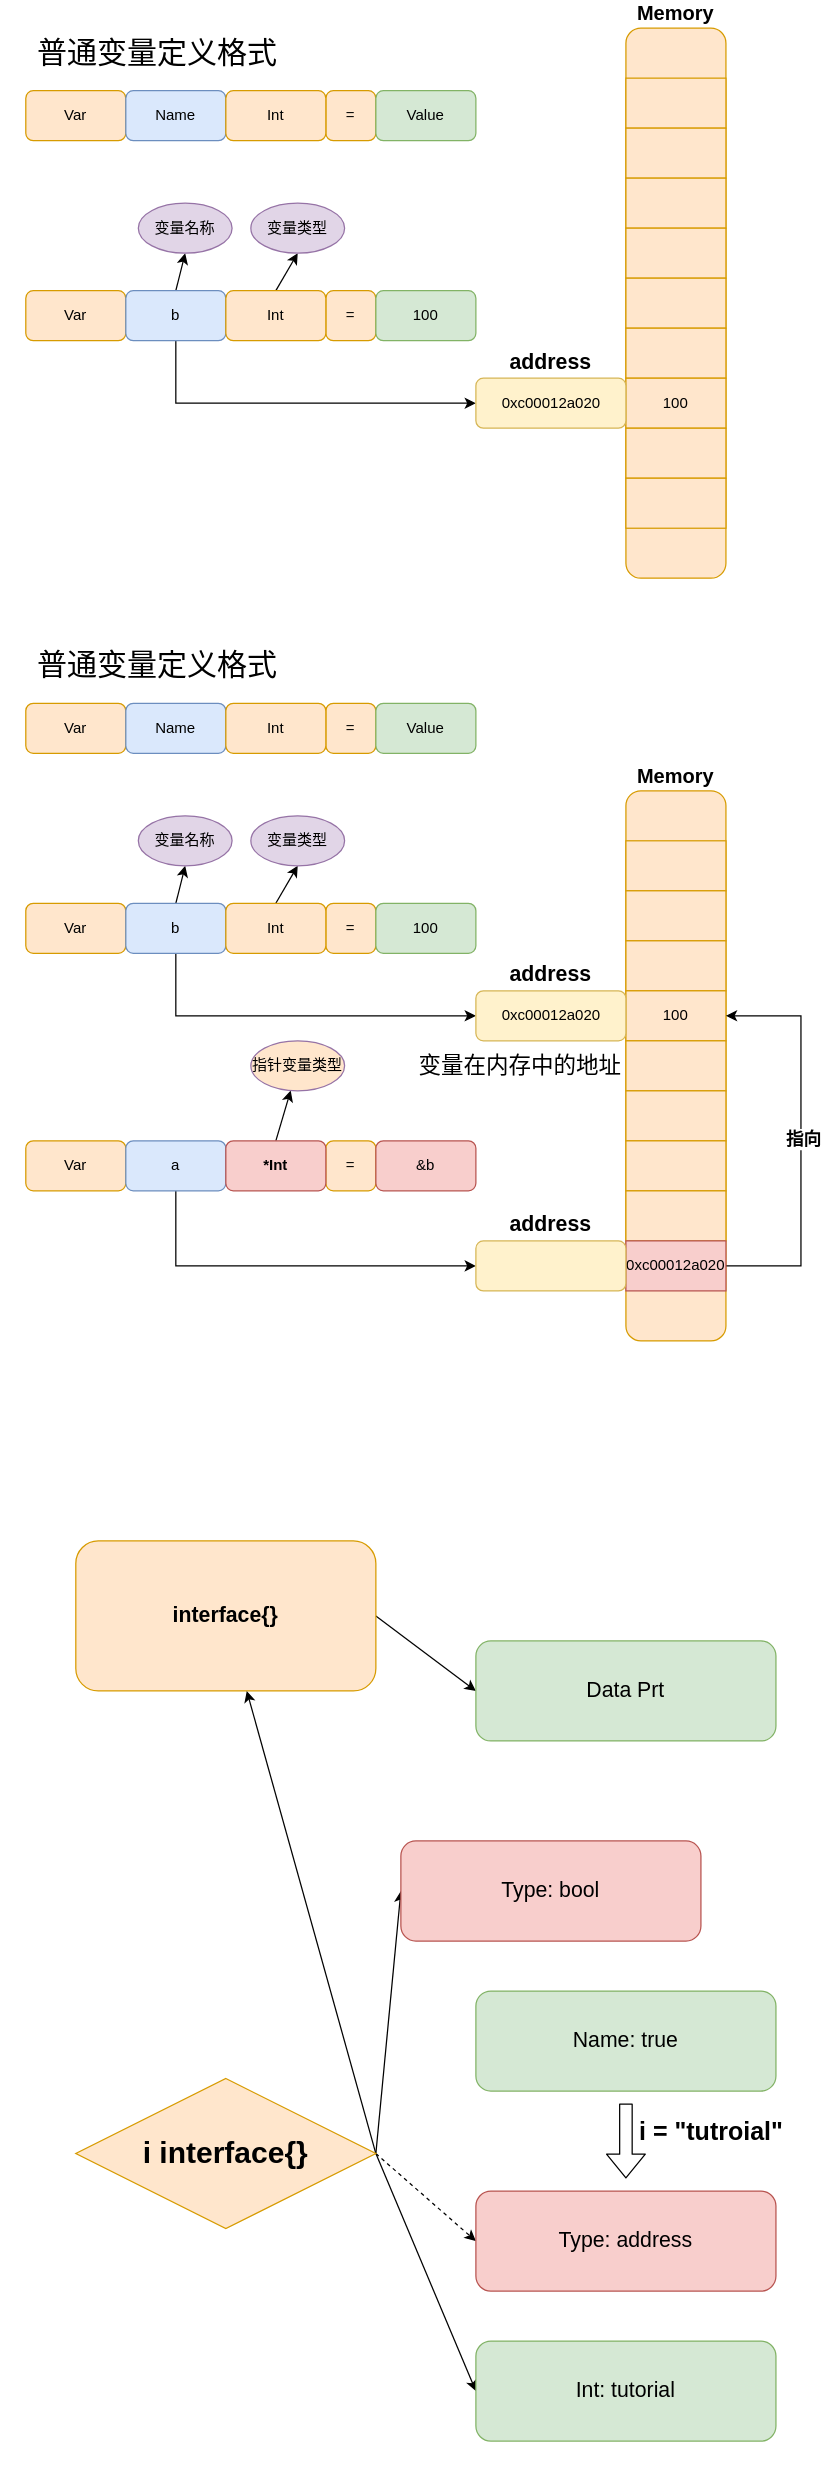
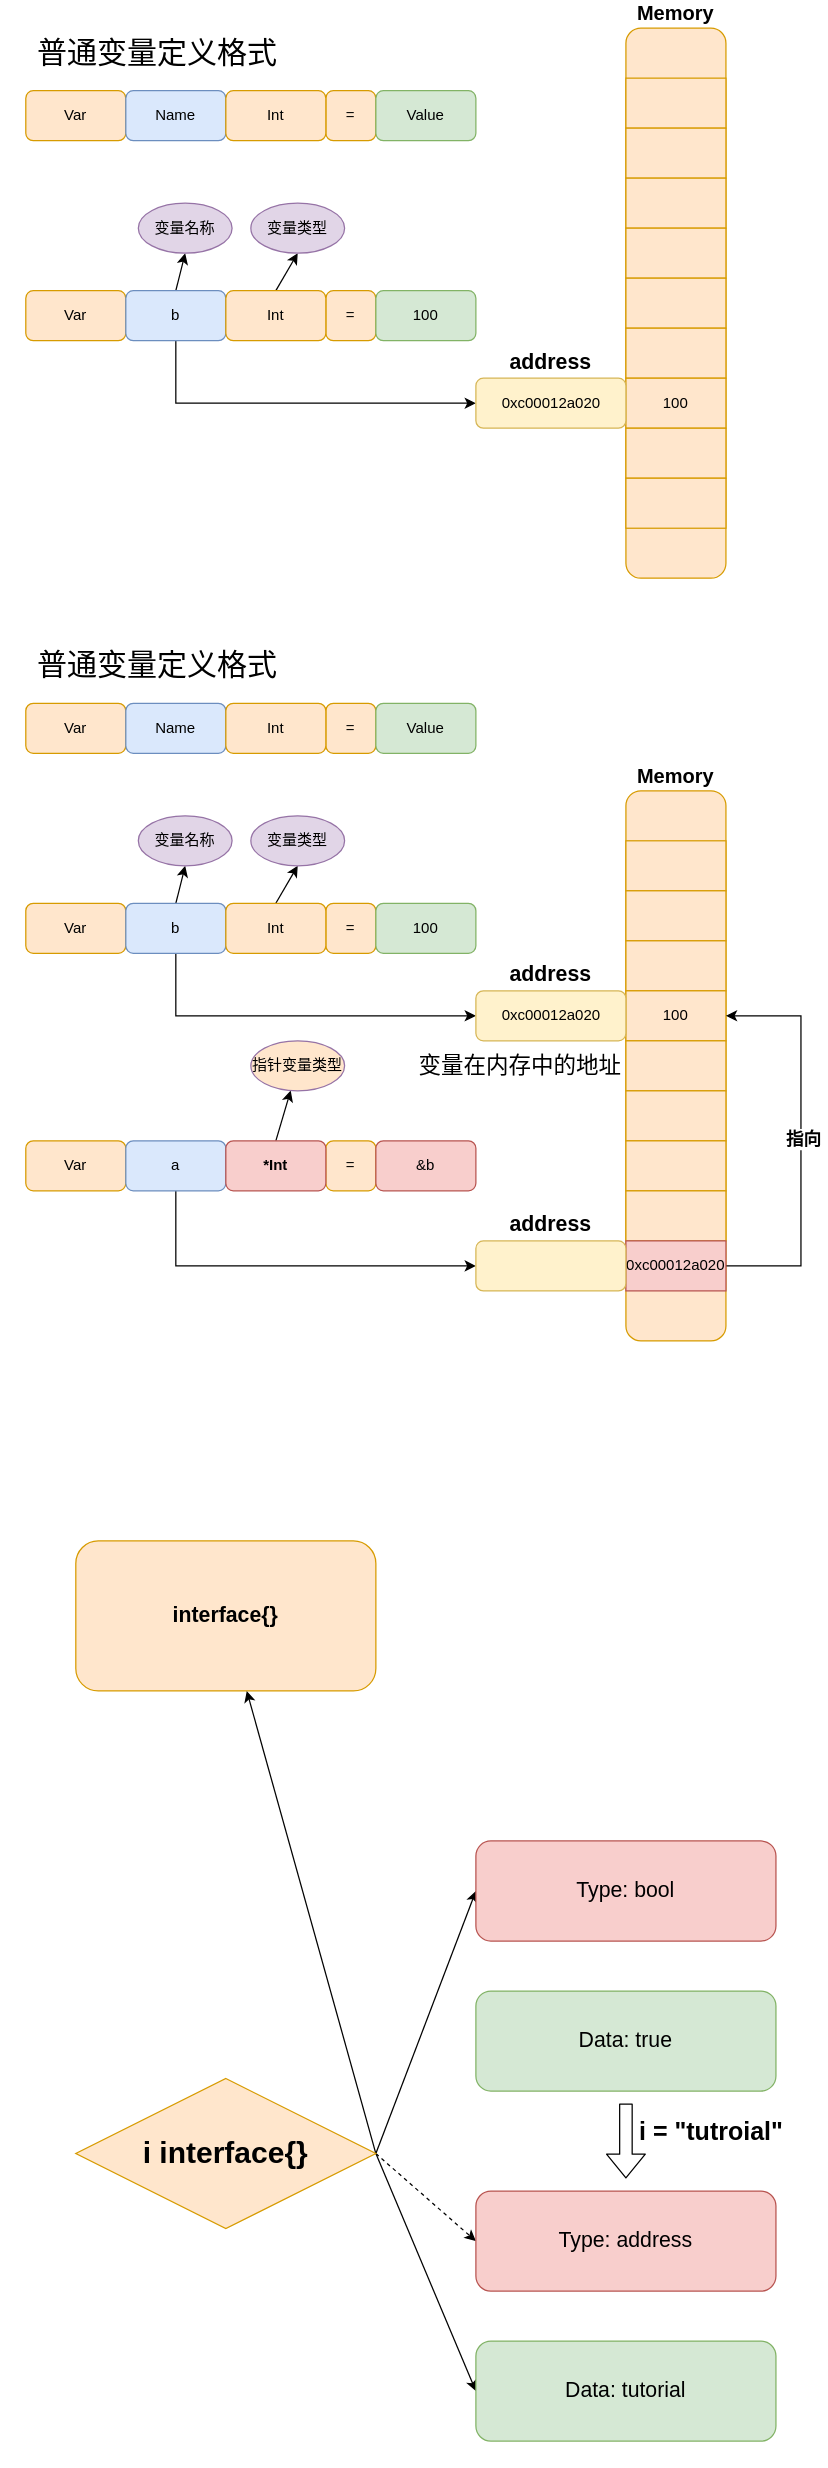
- <mxCell id="73" style="edgeStyle=none;rounded=0;orthogonalLoop=1;jettySize=auto;html=1;exitX=1;exitY=0.5;exitDx=0;exitDy=0;entryX=0;entryY=0.5;entryDx=0;entryDy=0;fontSize=17;" parent="1" source="74" target="75" edge="1"><mxGeometry relative="1" as="geometry" /></mxCell>
- <mxCell id="75" value="Data Prt" style="rounded=1;whiteSpace=wrap;html=1;fontSize=17;fillColor=#d5e8d4;strokeColor=#82b366;" parent="1" vertex="1"><mxGeometry x="380" y="1310" width="240" height="80" as="geometry" /></mxCell>
- <mxCell id="81" value="Type: bool" style="rounded=1;whiteSpace=wrap;html=1;fontSize=17;fillColor=#f8cecc;strokeColor=#b85450;" parent="1" vertex="1"><mxGeometry x="320" y="1470" width="240" height="80" as="geometry" /></mxCell>
+ <mxCell id="81" value="Type: bool" style="rounded=1;whiteSpace=wrap;html=1;fontSize=17;fillColor=#f8cecc;strokeColor=#b85450;" parent="1" vertex="1"><mxGeometry x="380" y="1470" width="240" height="80" as="geometry" /></mxCell>
- <mxCell id="82" value="Name: true" style="rounded=1;whiteSpace=wrap;html=1;fontSize=17;fillColor=#d5e8d4;strokeColor=#82b366;" parent="1" vertex="1"><mxGeometry x="380" y="1590" width="240" height="80" as="geometry" /></mxCell>
+ <mxCell id="82" value="Data: true" style="rounded=1;whiteSpace=wrap;html=1;fontSize=17;fillColor=#d5e8d4;strokeColor=#82b366;" parent="1" vertex="1"><mxGeometry x="380" y="1590" width="240" height="80" as="geometry" /></mxCell>
- <mxCell id="84" value="Int:&amp;nbsp;tutorial" style="rounded=1;whiteSpace=wrap;html=1;fontSize=17;fillColor=#d5e8d4;strokeColor=#82b366;" parent="1" vertex="1"><mxGeometry x="380" y="1870" width="240" height="80" as="geometry" /></mxCell>
+ <mxCell id="84" value="Data:&amp;nbsp;tutorial" style="rounded=1;whiteSpace=wrap;html=1;fontSize=17;fillColor=#d5e8d4;strokeColor=#82b366;" parent="1" vertex="1"><mxGeometry x="380" y="1870" width="240" height="80" as="geometry" /></mxCell>
